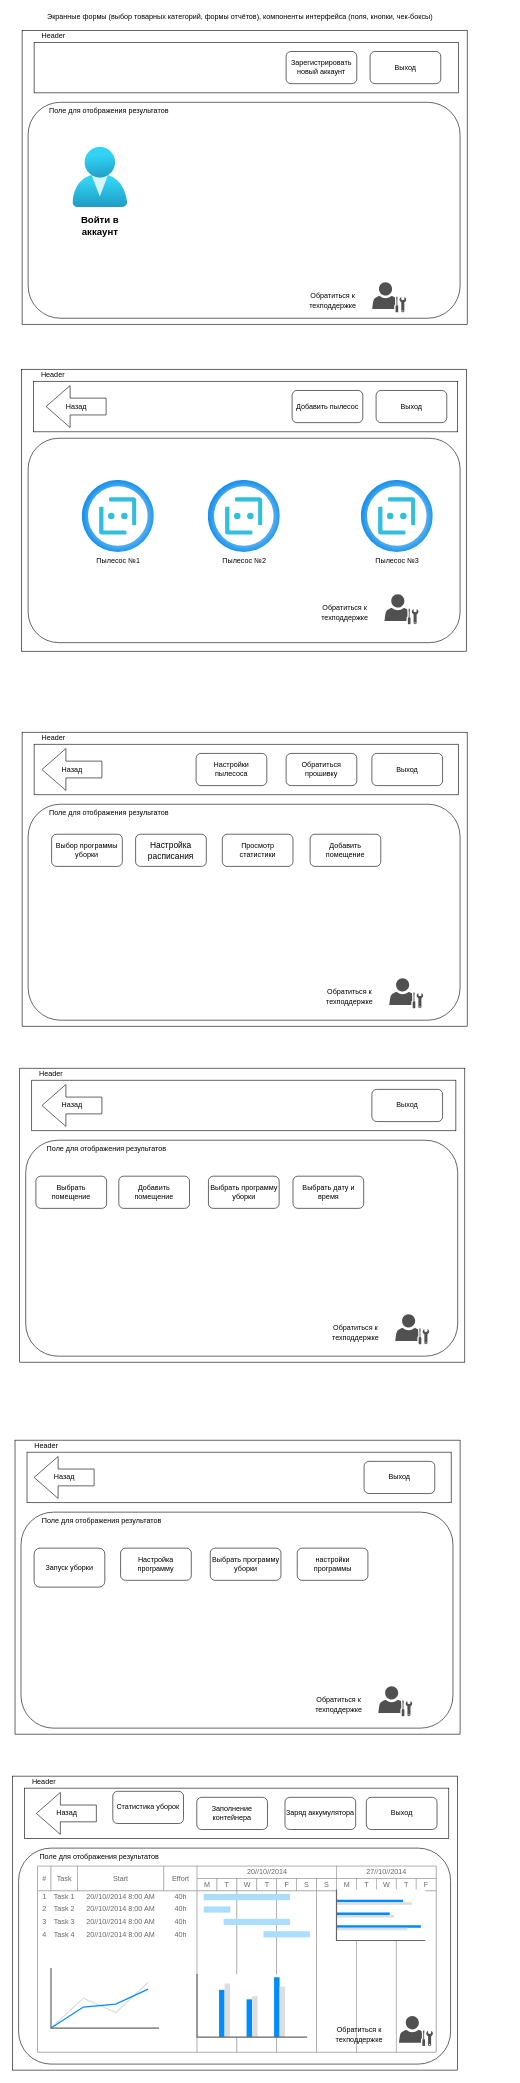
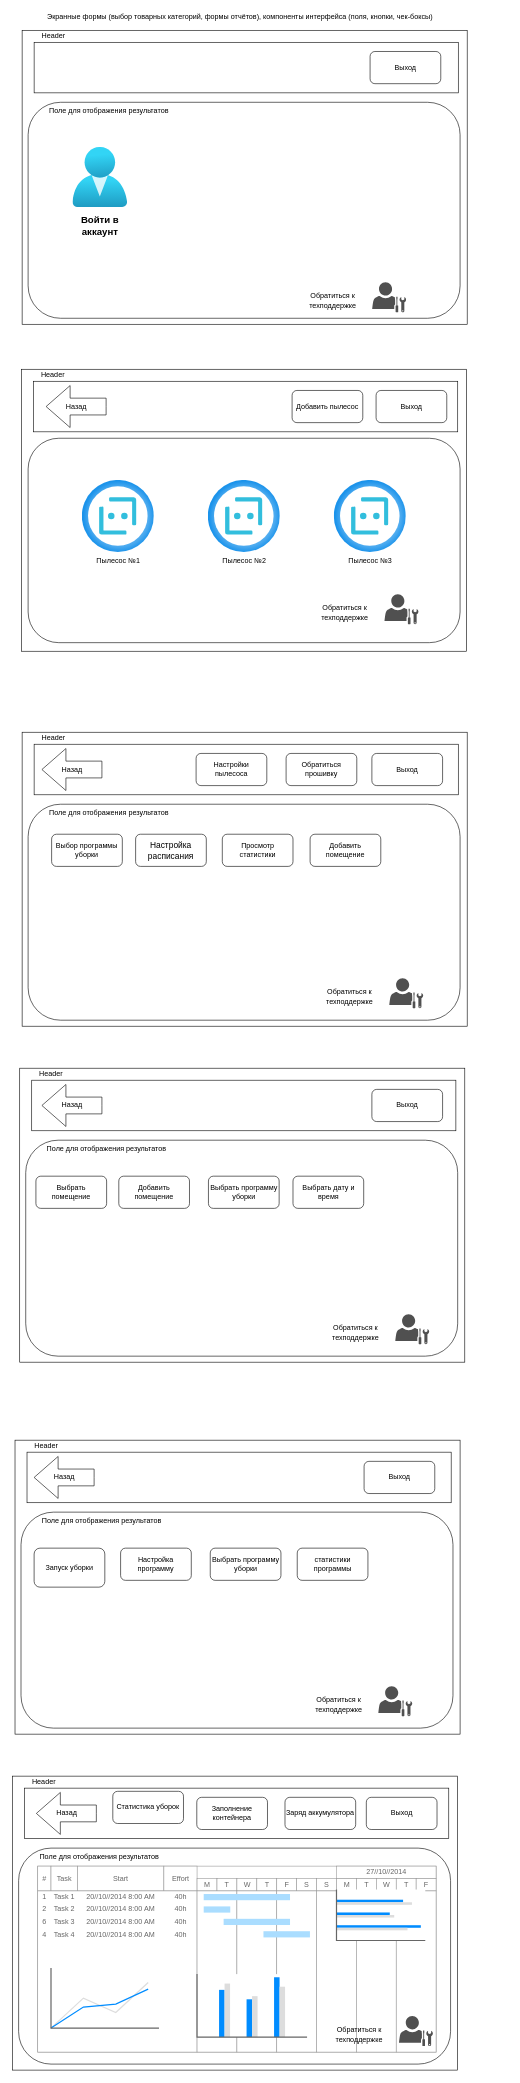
- <mxCell id="7" value="Зарегистрировать новый аккаунт" style="rounded=1;whiteSpace=wrap;html=1;" parent="4" vertex="1"><mxGeometry x="420.001" y="35.328" width="117.833" height="53.639" as="geometry" /></mxCell>
- <mxCell id="20" value="Пылесос №3" style="aspect=fixed;html=1;points=[];align=center;image;fontSize=12;image=img/lib/azure2/ai_machine_learning/Bot_Services.svg;" vertex="1" parent="16"><mxGeometry x="550.47" y="70" width="120" height="120" as="geometry" /></mxCell>
+ <mxCell id="20" value="Пылесос №3" style="aspect=fixed;html=1;points=[];align=center;image;fontSize=12;image=img/lib/azure2/ai_machine_learning/Bot_Services.svg;" vertex="1" parent="16"><mxGeometry x="505.47" y="70" width="120" height="120" as="geometry" /></mxCell>
- <mxCell id="129" value="настройки программы" style="rounded=1;whiteSpace=wrap;html=1;" vertex="1" parent="1"><mxGeometry x="494.58" y="2580" width="117.833" height="53.639" as="geometry" /></mxCell>
+ <mxCell id="129" value="статистики программы" style="rounded=1;whiteSpace=wrap;html=1;" vertex="1" parent="1"><mxGeometry x="494.58" y="2580" width="117.833" height="53.639" as="geometry" /></mxCell>
- <mxCell id="65" value="20//10//2014" style="strokeColor=inherit;fillColor=inherit;gradientColor=inherit;strokeWidth=1;shadow=0;dashed=0;align=center;html=1;shape=mxgraph.mockup.graphics.rrect;rSize=0;fontColor=#666666;fontSize=12;" parent="60" vertex="1"><mxGeometry x="265.6" width="232.4" height="20.667" as="geometry" /></mxCell>
- <mxCell id="94" value="3" style="strokeWidth=1;shadow=0;dashed=0;align=center;html=1;shape=mxgraph.mockup.graphics.anchor;fontColor=#666666;fontSize=12;" parent="60" vertex="1"><mxGeometry y="82.667" width="22.133" height="20.667" as="geometry" /></mxCell>
+ <mxCell id="94" value="6" style="strokeWidth=1;shadow=0;dashed=0;align=center;html=1;shape=mxgraph.mockup.graphics.anchor;fontColor=#666666;fontSize=12;" parent="60" vertex="1"><mxGeometry y="82.667" width="22.133" height="20.667" as="geometry" /></mxCell>
